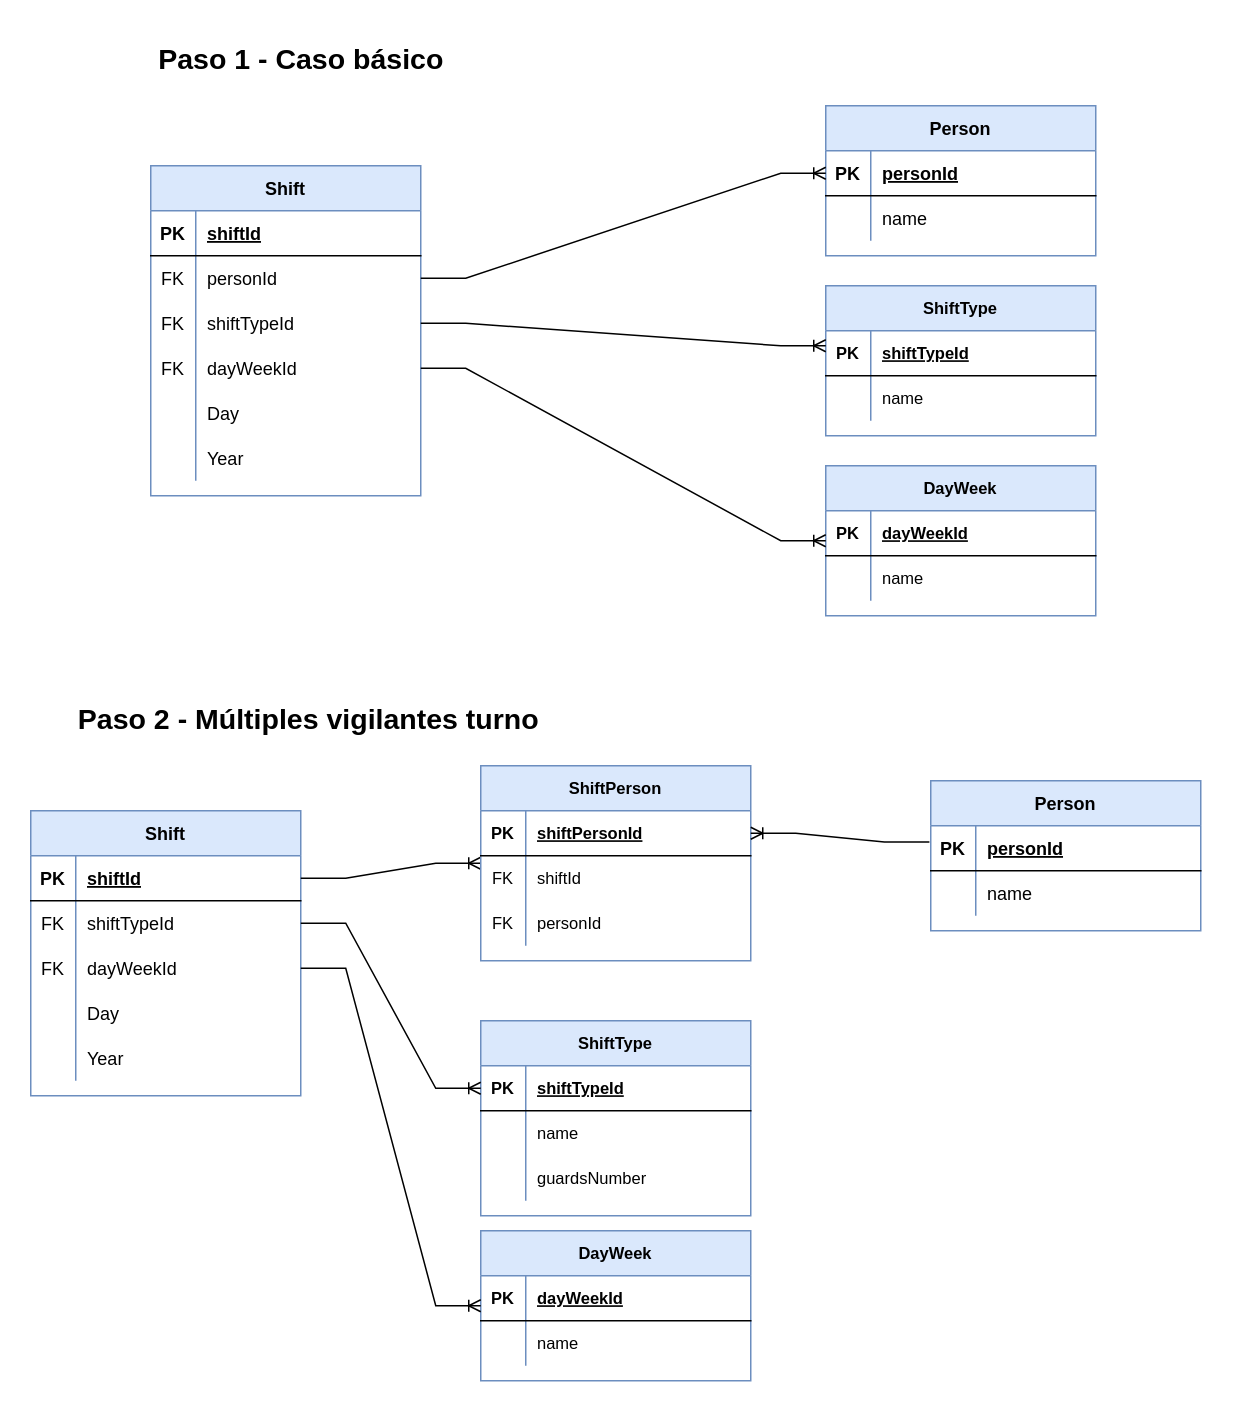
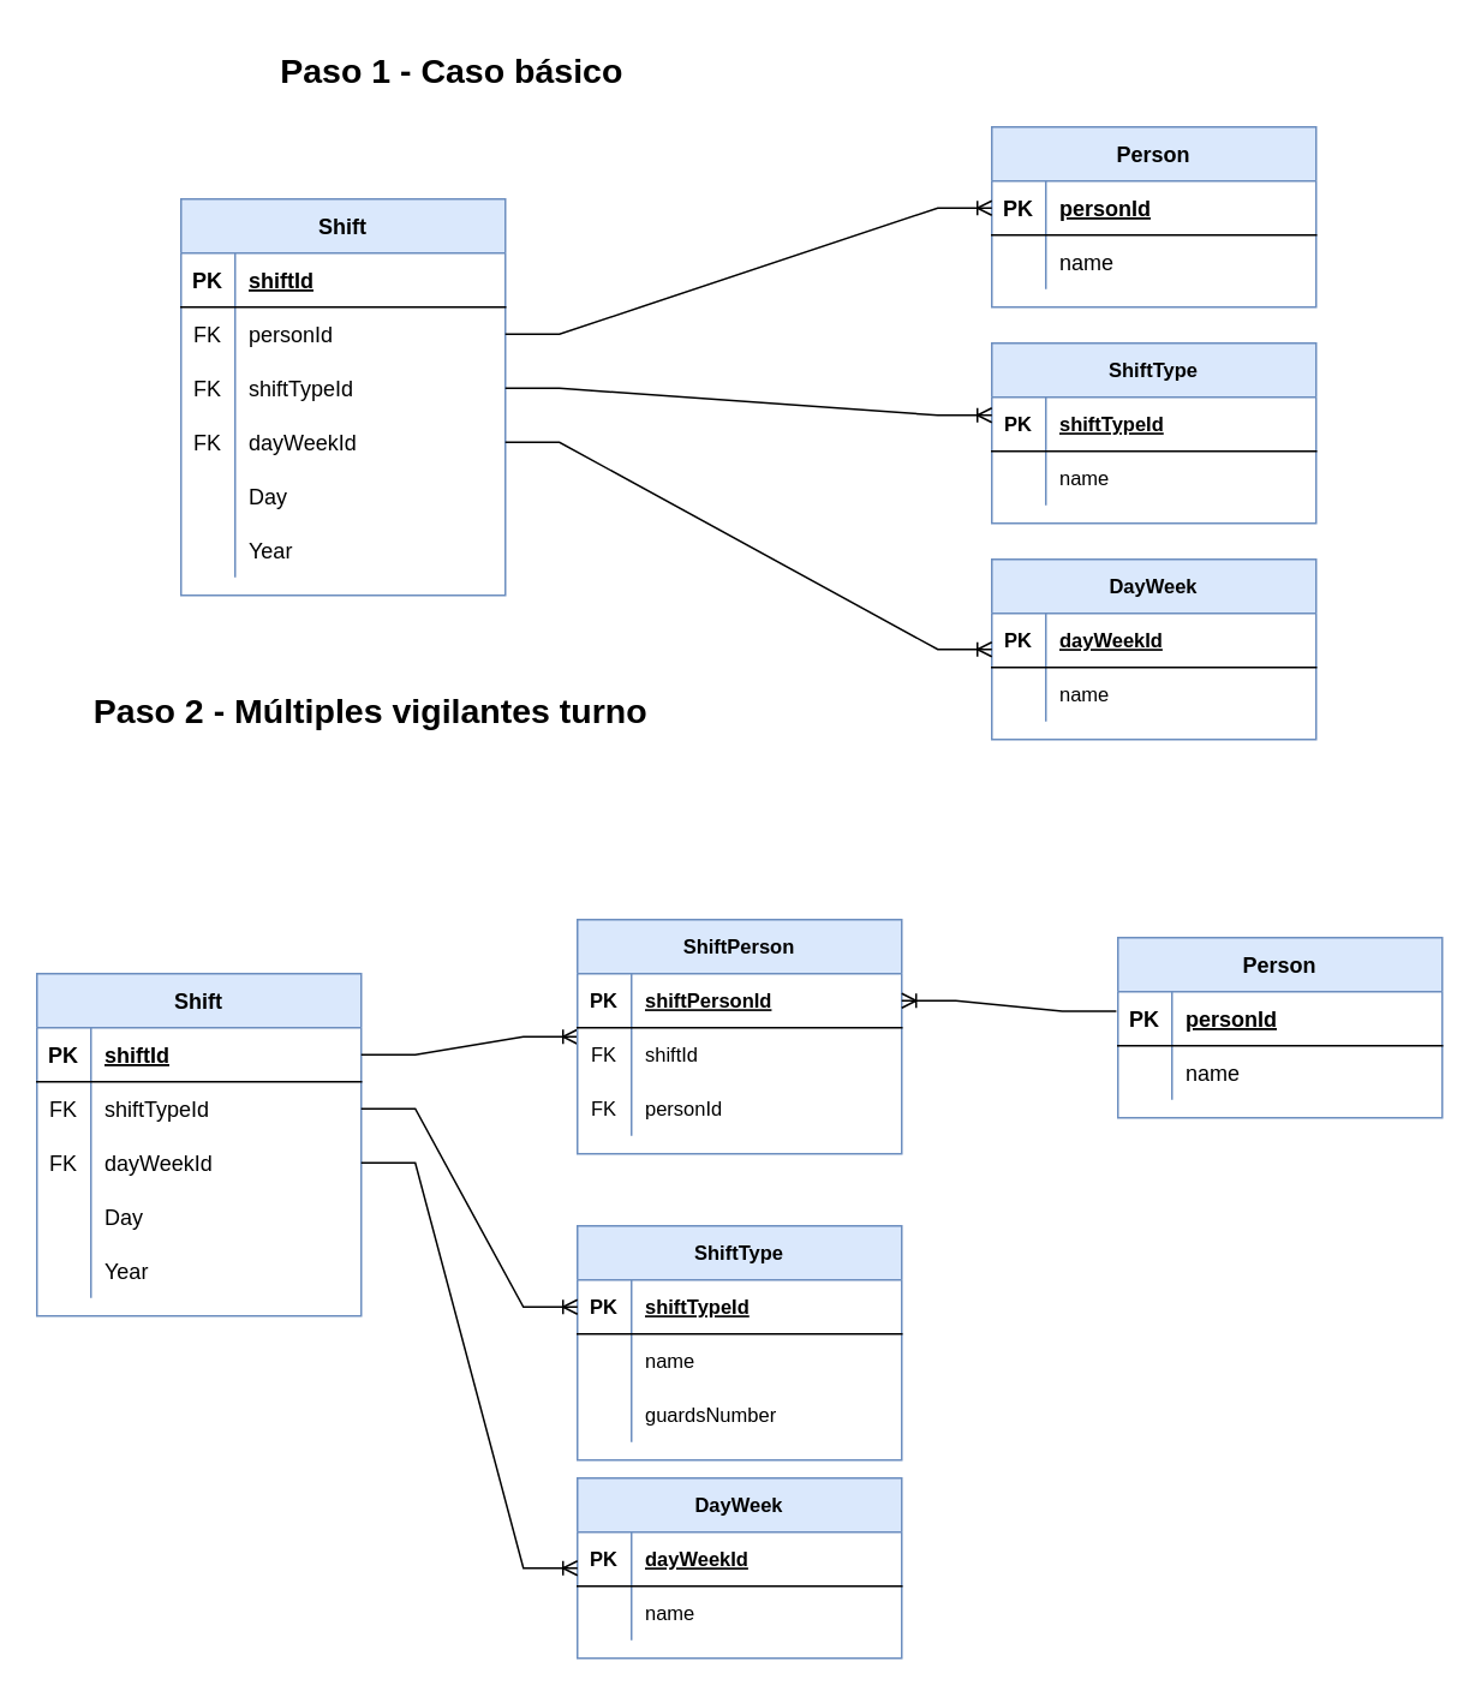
- <mxCell id="29" value="Paso 1 - Caso básico" style="text;html=1;align=center;verticalAlign=middle;resizable=0;points=[];autosize=1;strokeColor=none;fillColor=none;fontSize=19;fontStyle=1" vertex="1" parent="1"><mxGeometry x="95" y="20" width="210" height="40" as="geometry" /></mxCell>
+ <mxCell id="29" value="Paso 1 - Caso básico" style="text;html=1;align=center;verticalAlign=middle;resizable=0;points=[];autosize=1;strokeColor=none;fillColor=none;fontSize=19;fontStyle=1" vertex="1" parent="1"><mxGeometry x="145" y="20" width="210" height="40" as="geometry" /></mxCell>
- <mxCell id="46" value="Paso 2 - Múltiples vigilantes turno" style="text;html=1;align=center;verticalAlign=middle;resizable=0;points=[];autosize=1;strokeColor=none;fillColor=none;fontSize=19;fontStyle=1" vertex="1" parent="1"><mxGeometry x="40" y="460" width="330" height="40" as="geometry" /></mxCell>
+ <mxCell id="46" value="Paso 2 - Múltiples vigilantes turno" style="text;html=1;align=center;verticalAlign=middle;resizable=0;points=[];autosize=1;strokeColor=none;fillColor=none;fontSize=19;fontStyle=1" vertex="1" parent="1"><mxGeometry x="40" y="375" width="330" height="40" as="geometry" /></mxCell>
